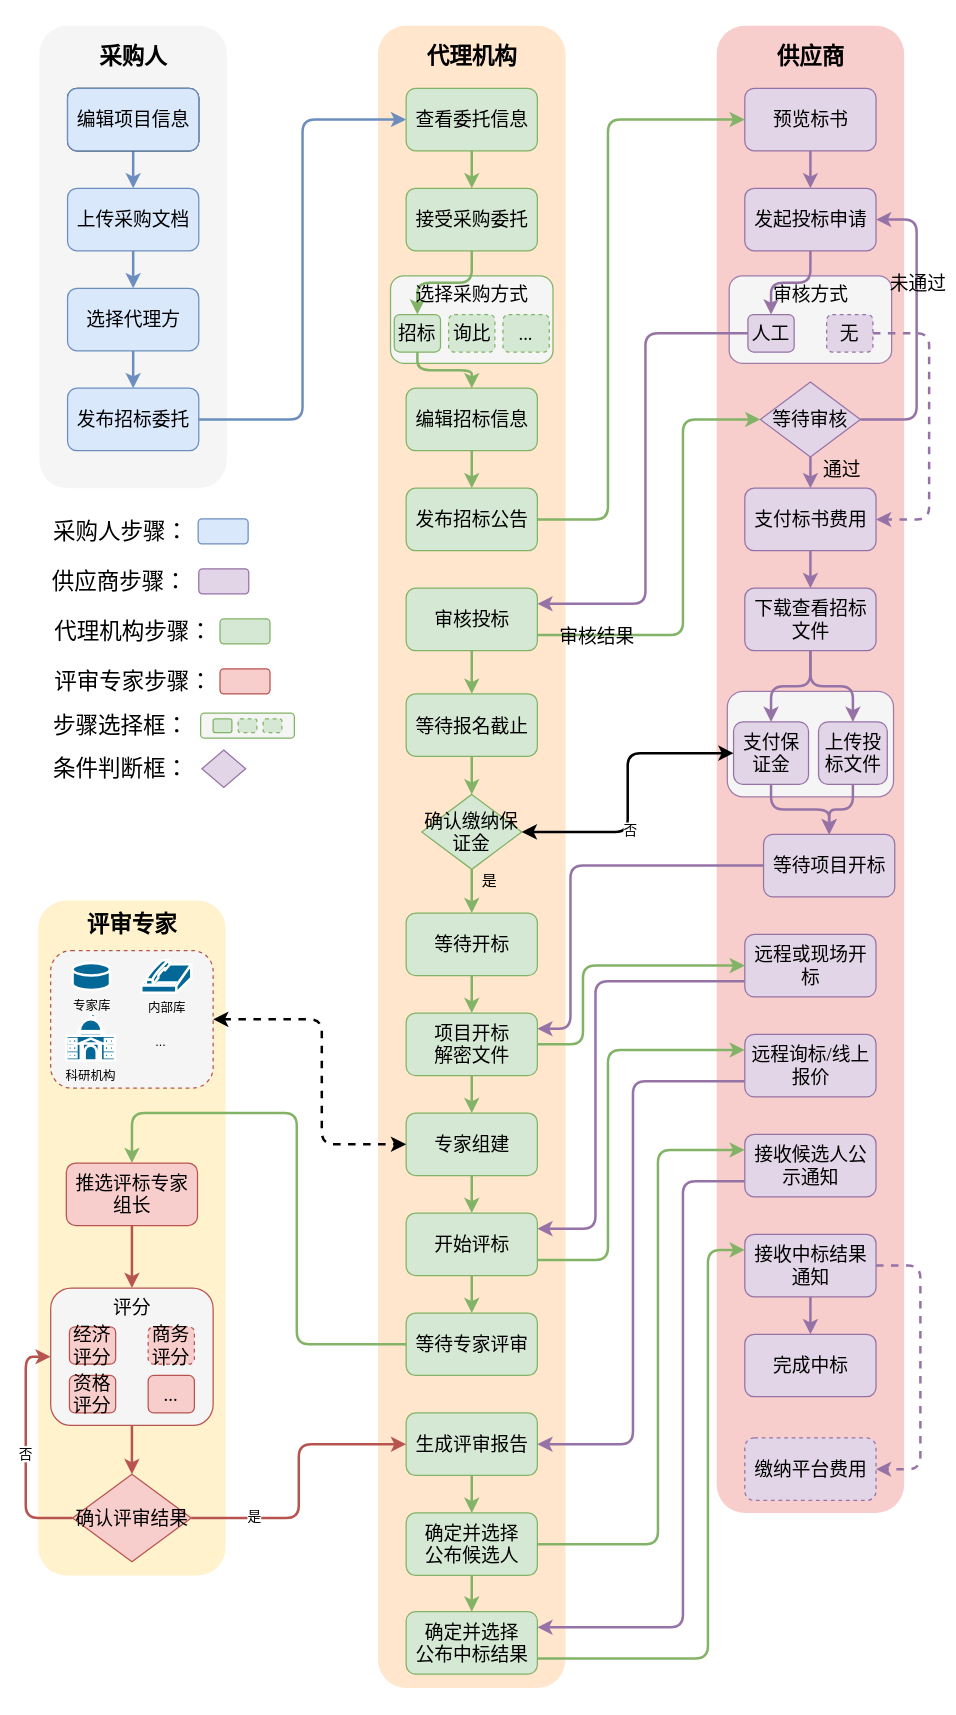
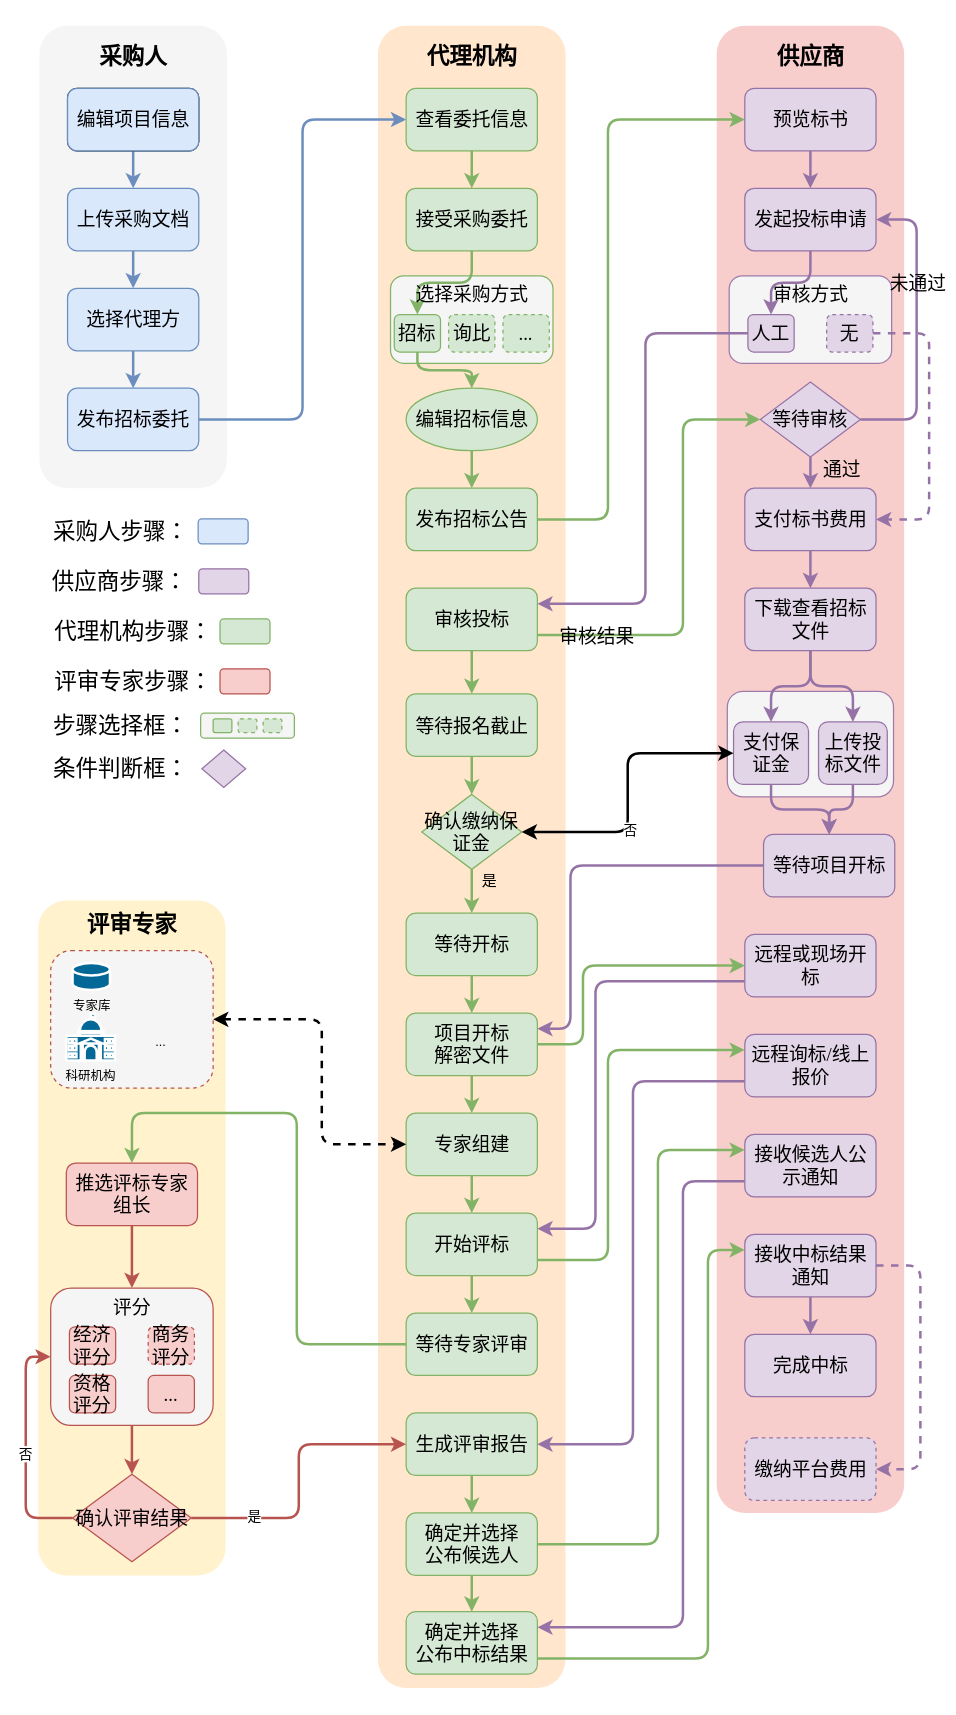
- <mxCell id="26" value="编辑招标信息" style="rounded=1;whiteSpace=wrap;html=1;fillColor=#d5e8d4;strokeColor=#82b366;fontFamily=楷体;fontSize=15;" parent="1" vertex="1"><mxGeometry x="324.5" y="310" width="105" height="50" as="geometry" /></mxCell>
+ <mxCell id="26" value="编辑招标信息" style="ellipse;whiteSpace=wrap;html=1;fillColor=#d5e8d4;strokeColor=#82b366;fontFamily=楷体;fontSize=15;" parent="1" vertex="1"><mxGeometry x="324.5" y="310" width="105" height="50" as="geometry" /></mxCell>
- <mxCell id="123" value="内部库" style="shape=mxgraph.cisco.modems_and_phones.hootphone;sketch=0;html=1;pointerEvents=1;dashed=0;fillColor=#036897;strokeColor=#ffffff;strokeWidth=2;verticalLabelPosition=bottom;verticalAlign=top;align=center;outlineConnect=0;fontSize=10;" vertex="1" parent="1"><mxGeometry x="112.56" y="767.75" width="40" height="26" as="geometry" /></mxCell>
